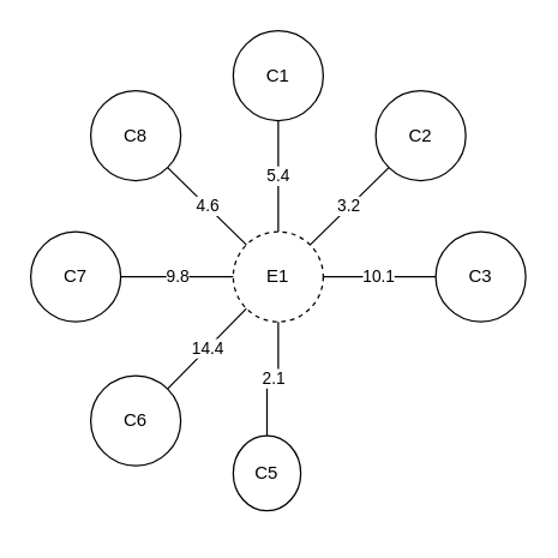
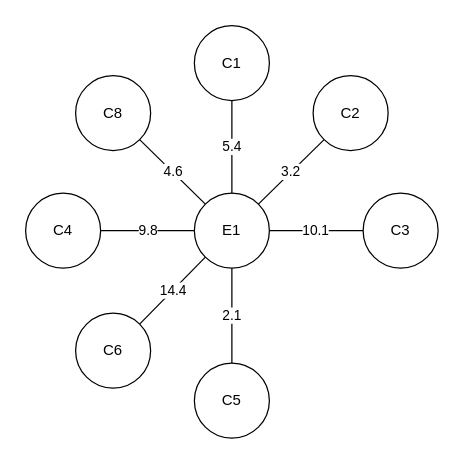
- <mxCell id="10" value="C7" style="ellipse;whiteSpace=wrap;html=1;aspect=fixed;" vertex="1" parent="1"><mxGeometry x="20" y="154" width="60" height="60" as="geometry" /></mxCell>
+ <mxCell id="10" value="C4" style="ellipse;whiteSpace=wrap;html=1;aspect=fixed;" vertex="1" parent="1"><mxGeometry x="20" y="154" width="60" height="60" as="geometry" /></mxCell>
- <mxCell id="2" value="E1" style="ellipse;whiteSpace=wrap;html=1;aspect=fixed;dashed=1;" vertex="1" parent="1"><mxGeometry x="155" y="154" width="60" height="60" as="geometry" /></mxCell>
+ <mxCell id="2" value="E1" style="ellipse;whiteSpace=wrap;html=1;aspect=fixed;" vertex="1" parent="1"><mxGeometry x="155" y="154" width="60" height="60" as="geometry" /></mxCell>
- <mxCell id="8" value="C5" style="ellipse;whiteSpace=wrap;html=1;aspect=fixed;" vertex="1" parent="1"><mxGeometry x="155" y="290" width="45" height="50" as="geometry" /></mxCell>
+ <mxCell id="8" value="C5" style="ellipse;whiteSpace=wrap;html=1;aspect=fixed;" vertex="1" parent="1"><mxGeometry x="155" y="290" width="60" height="60" as="geometry" /></mxCell>
